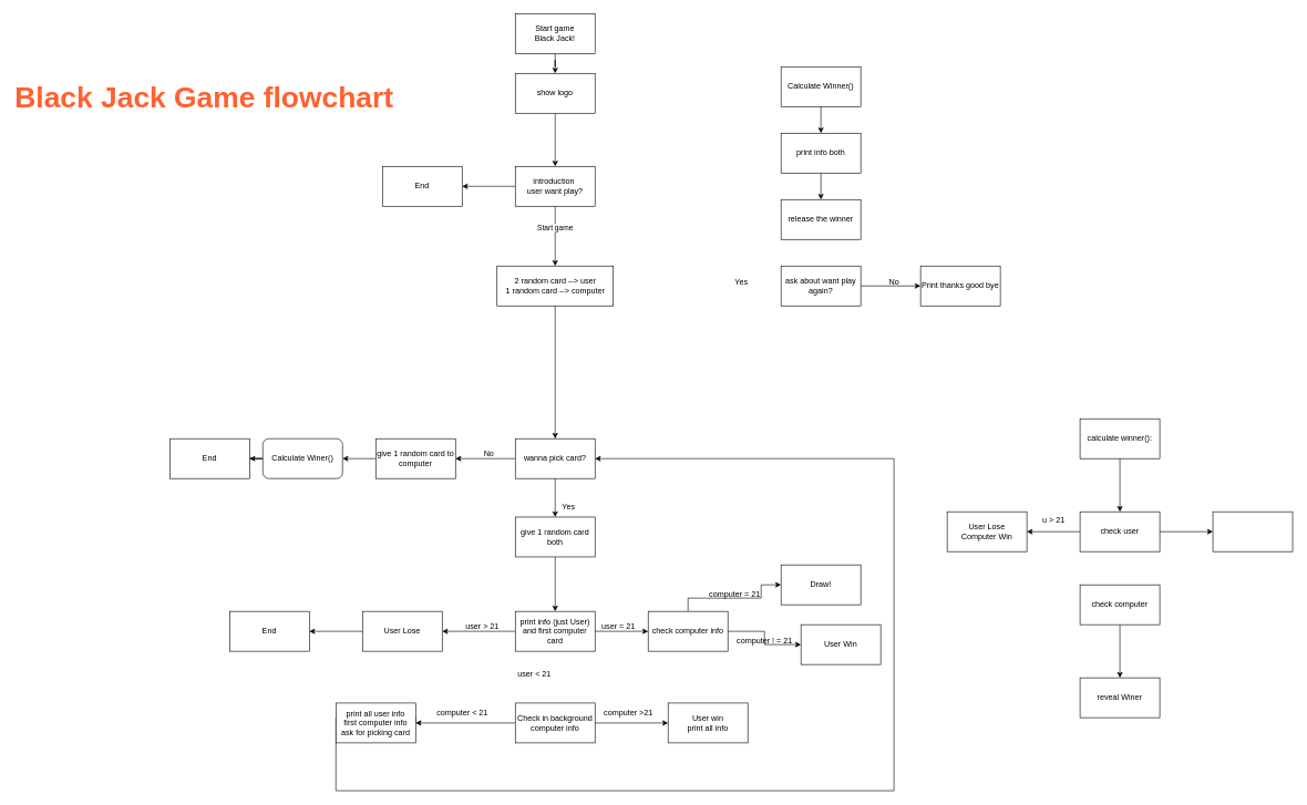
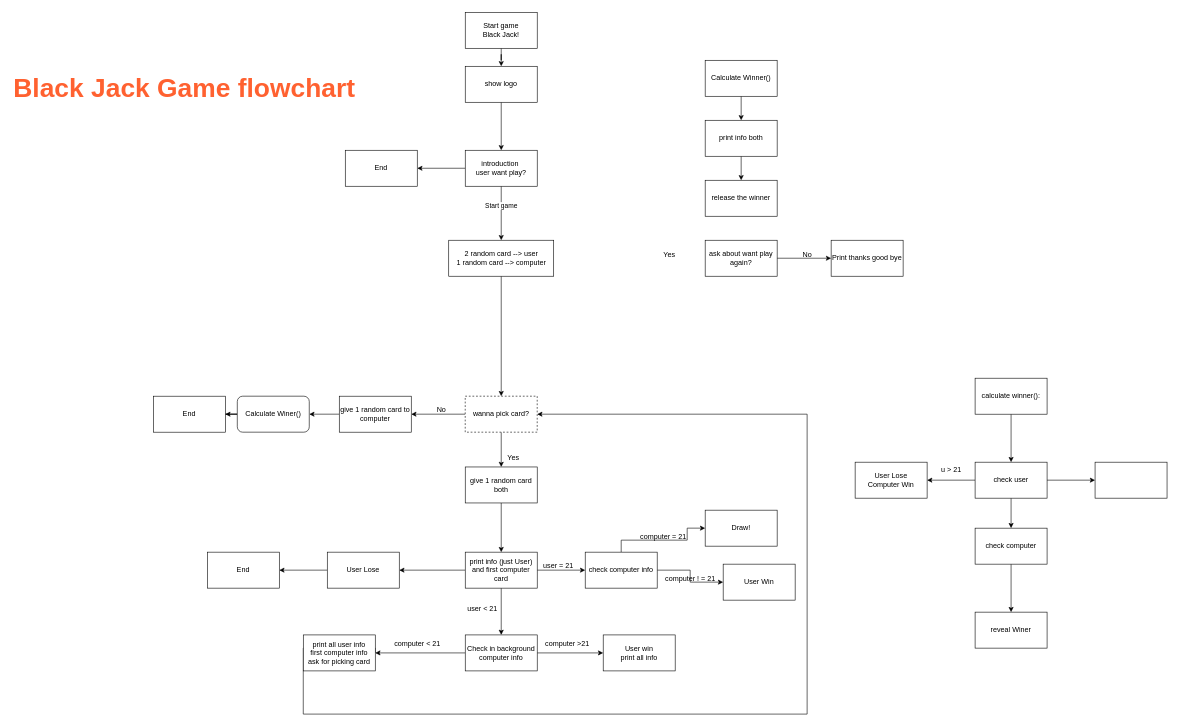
- <mxCell id="15" value="wanna pick card?" style="whiteSpace=wrap;html=1;rounded=0;" vertex="1" parent="1"><mxGeometry x="775" y="660" width="120" height="60" as="geometry" /></mxCell>
+ <mxCell id="15" value="wanna pick card?" style="whiteSpace=wrap;html=1;rounded=0;dashed=1;" vertex="1" parent="1"><mxGeometry x="775" y="660" width="120" height="60" as="geometry" /></mxCell>
+ <mxCell id="63" value="" style="edgeStyle=orthogonalEdgeStyle;rounded=0;orthogonalLoop=1;jettySize=auto;html=1;" edge="1" parent="1" source="66" target="68"><mxGeometry relative="1" as="geometry" /></mxCell>
- <mxCell id="40" value="user &amp;gt; 21" style="text;html=1;align=center;verticalAlign=middle;resizable=0;points=[];autosize=1;strokeColor=none;fillColor=none;" vertex="1" parent="1"><mxGeometry x="690" y="928" width="70" height="30" as="geometry" /></mxCell>
+ <mxCell id="30" value="" style="edgeStyle=orthogonalEdgeStyle;rounded=0;orthogonalLoop=1;jettySize=auto;html=1;" edge="1" parent="1" source="33" target="37"><mxGeometry relative="1" as="geometry" /></mxCell>
